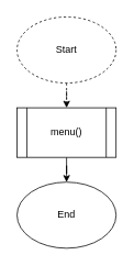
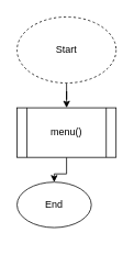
- <mxCell id="2" value="" style="edgeStyle=orthogonalEdgeStyle;rounded=0;orthogonalLoop=1;jettySize=auto;html=1;dashed=1;" edge="1" parent="1" source="3" target="5"><mxGeometry relative="1" as="geometry" /></mxCell>
+ <mxCell id="2" value="" style="edgeStyle=orthogonalEdgeStyle;rounded=0;orthogonalLoop=1;jettySize=auto;html=1;" edge="1" parent="1" source="3" target="5"><mxGeometry relative="1" as="geometry" /></mxCell>
- <mxCell id="6" value="End" style="ellipse;whiteSpace=wrap;html=1;" vertex="1" parent="1"><mxGeometry x="20" y="220" width="120" height="80" as="geometry" /></mxCell>
+ <mxCell id="6" value="End" style="ellipse;whiteSpace=wrap;html=1;" vertex="1" parent="1"><mxGeometry x="20" y="220" width="90" height="55" as="geometry" /></mxCell>
